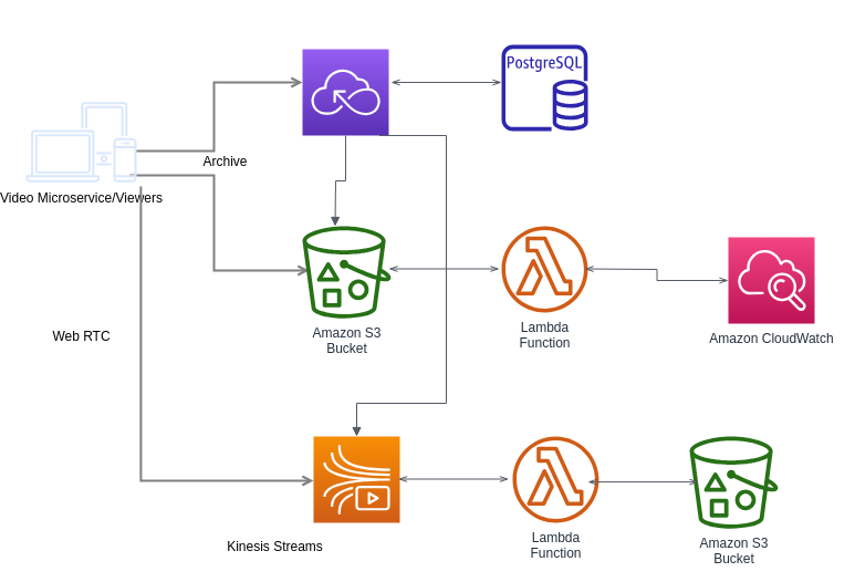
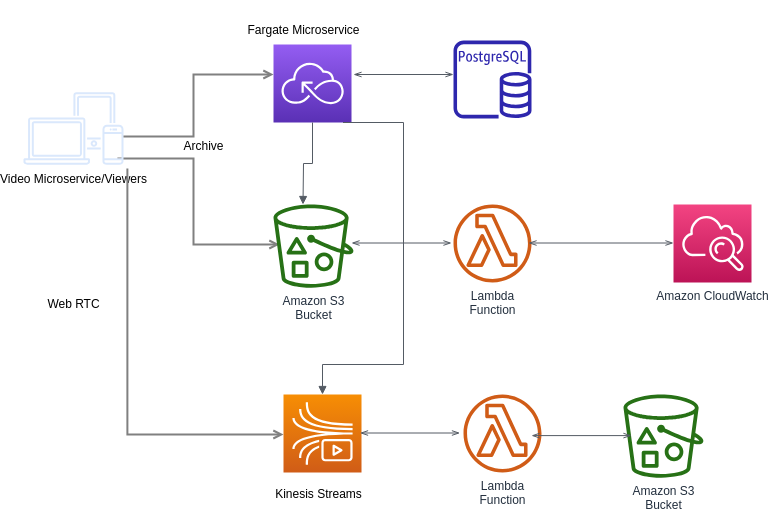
+ <mxCell id="9" value="Fargate Microservice" style="text;html=1;align=center;verticalAlign=middle;resizable=0;points=[];autosize=1;strokeColor=none;fillColor=none;" vertex="1" parent="1"><mxGeometry x="235" y="20" width="130" height="20" as="geometry" /></mxCell>
- <mxCell id="3" value="Amazon CloudWatch" style="outlineConnect=0;fontColor=#232F3E;gradientColor=#F34482;gradientDirection=north;fillColor=#BC1356;strokeColor=#ffffff;dashed=0;verticalLabelPosition=bottom;verticalAlign=top;align=center;html=1;fontSize=12;fontStyle=0;aspect=fixed;shape=mxgraph.aws4.resourceIcon;resIcon=mxgraph.aws4.cloudwatch;labelBackgroundColor=#ffffff;" parent="1" vertex="1"><mxGeometry x="655" y="214" width="78" height="78" as="geometry" /></mxCell>
+ <mxCell id="3" value="Amazon CloudWatch" style="outlineConnect=0;fontColor=#232F3E;gradientColor=#F34482;gradientDirection=north;fillColor=#BC1356;strokeColor=#ffffff;dashed=0;verticalLabelPosition=bottom;verticalAlign=top;align=center;html=1;fontSize=12;fontStyle=0;aspect=fixed;shape=mxgraph.aws4.resourceIcon;resIcon=mxgraph.aws4.cloudwatch;labelBackgroundColor=#ffffff;" parent="1" vertex="1"><mxGeometry x="670" y="204" width="78" height="78" as="geometry" /></mxCell>
- <mxCell id="17" value="Kinesis Streams" style="text;html=1;align=center;verticalAlign=middle;resizable=0;points=[];autosize=1;strokeColor=none;fillColor=none;" vertex="1" parent="1"><mxGeometry x="195" y="484" width="100" height="20" as="geometry" /></mxCell>
+ <mxCell id="17" value="Kinesis Streams" style="text;html=1;align=center;verticalAlign=middle;resizable=0;points=[];autosize=1;strokeColor=none;fillColor=none;" vertex="1" parent="1"><mxGeometry x="265" y="484" width="100" height="20" as="geometry" /></mxCell>
